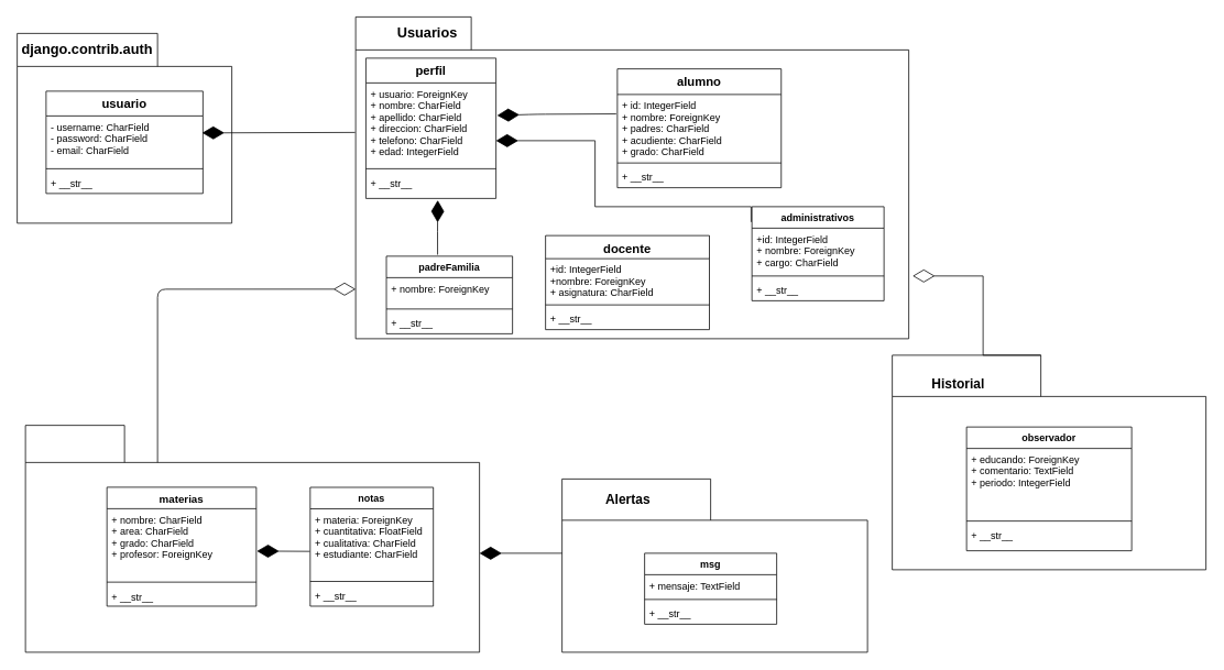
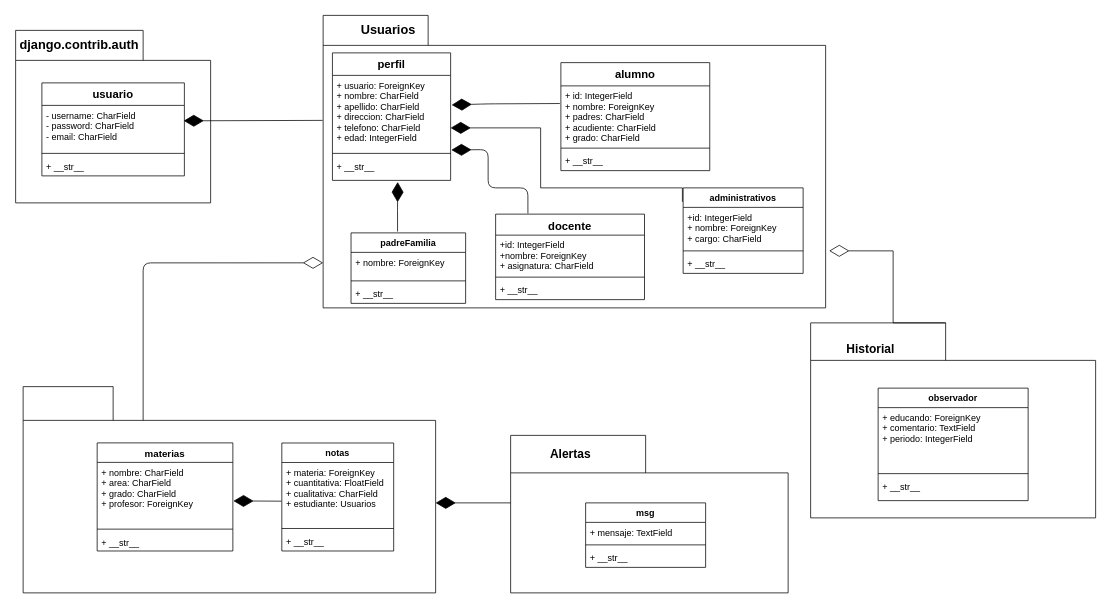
+ <mxCell id="47" value="" style="endArrow=diamondThin;endFill=1;endSize=24;html=1;fontSize=17;exitX=0.217;exitY=-0.008;exitDx=0;exitDy=0;exitPerimeter=0;entryX=1.006;entryY=0.994;entryDx=0;entryDy=0;entryPerimeter=0;" parent="35" source="53" target="39" edge="1"><mxGeometry width="160" relative="1" as="geometry"><mxPoint x="366.019" y="250" as="sourcePoint" /><mxPoint x="200" y="179" as="targetPoint" /><Array as="points"><mxPoint x="272.963" y="230" /><mxPoint x="220" y="230" /><mxPoint x="220" y="179" /></Array></mxGeometry></mxCell>
- <mxCell id="17" value="+ materia: ForeignKey&#10;+ cuantitativa: FloatField&#10;+ cualitativa: CharField&#10;+ estudiante: CharField" style="text;strokeColor=none;fillColor=none;align=left;verticalAlign=top;spacingLeft=4;spacingRight=4;overflow=hidden;rotatable=0;points=[[0,0.5],[1,0.5]];portConstraint=eastwest;" parent="16" vertex="1"><mxGeometry y="26" width="149.153" height="84" as="geometry" /></mxCell>
+ <mxCell id="17" value="+ materia: ForeignKey&#10;+ cuantitativa: FloatField&#10;+ cualitativa: CharField&#10;+ estudiante: Usuarios" style="text;strokeColor=none;fillColor=none;align=left;verticalAlign=top;spacingLeft=4;spacingRight=4;overflow=hidden;rotatable=0;points=[[0,0.5],[1,0.5]];portConstraint=eastwest;" parent="16" vertex="1"><mxGeometry y="26" width="149.153" height="84" as="geometry" /></mxCell>
